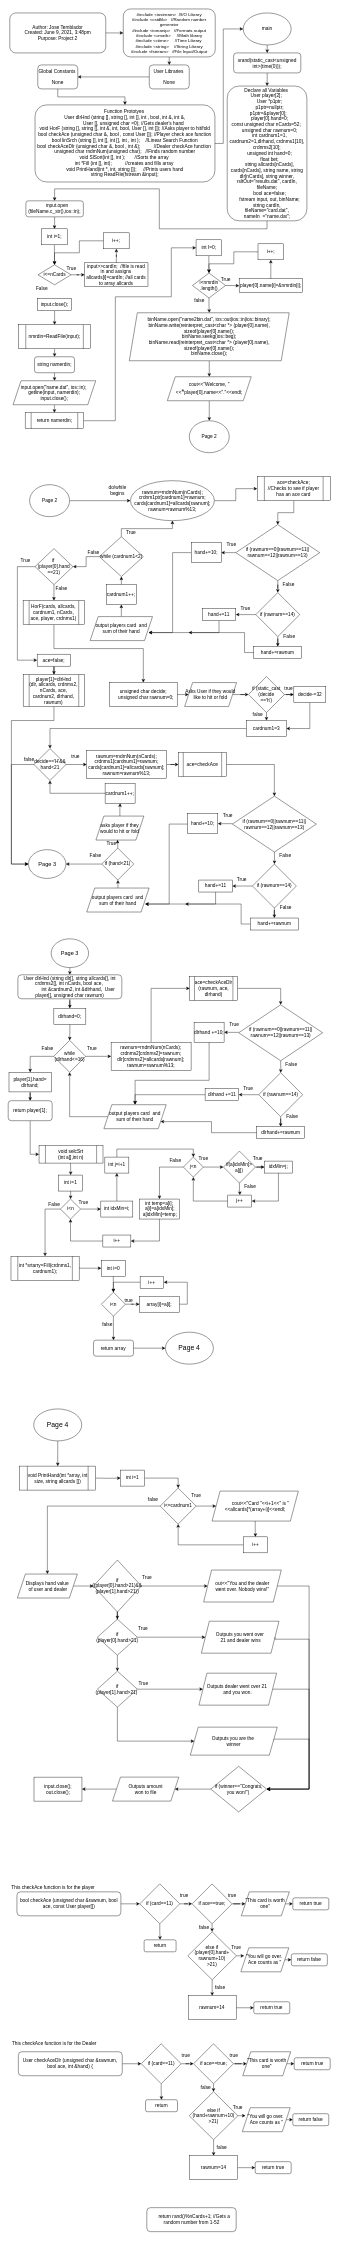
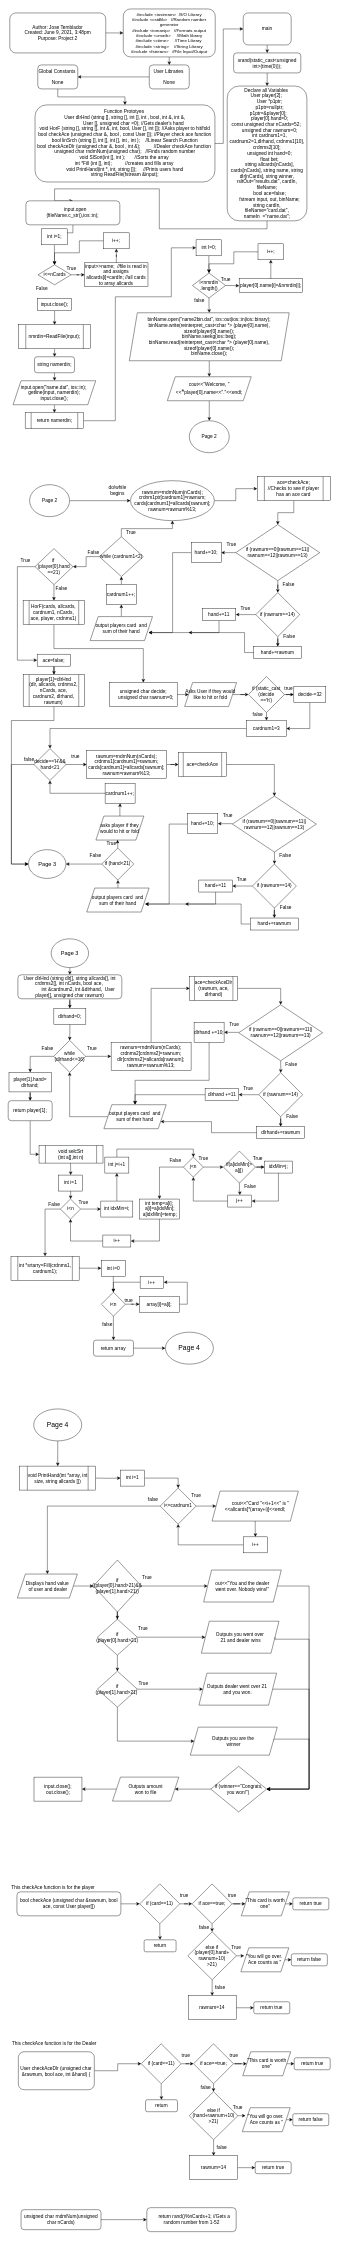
- <mxCell id="13" value="main" style="ellipse;whiteSpace=wrap;html=1;" parent="1" vertex="1"><mxGeometry x="607.93" y="30" width="120" height="80" as="geometry" /></mxCell>
+ <mxCell id="13" value="main" style="whiteSpace=wrap;html=1;rounded=1;" parent="1" vertex="1"><mxGeometry x="607.93" y="30" width="120" height="80" as="geometry" /></mxCell>
- <mxCell id="17" value="&lt;div&gt;&amp;nbsp; &amp;nbsp; input.open&lt;/div&gt;&lt;div&gt;(fileName.c_str(),ios::in);&lt;/div&gt;" style="rounded=1;whiteSpace=wrap;html=1;" parent="1" vertex="1"><mxGeometry x="64.28" y="500" width="143.72" height="40" as="geometry" /></mxCell>
+ <mxCell id="17" value="&lt;div&gt;&amp;nbsp; &amp;nbsp; input.open&lt;/div&gt;&lt;div&gt;(fileName.c_str(),ios::in);&lt;/div&gt;" style="rounded=1;whiteSpace=wrap;html=1;" parent="1" vertex="1"><mxGeometry x="64.28" y="500" width="235" height="60" as="geometry" /></mxCell>
- <mxCell id="66" value="&lt;div&gt;input&amp;gt;&amp;gt;cardIn; &amp;nbsp;//file is read in and assigns&lt;/div&gt;&lt;div&gt;allcards[i]=cardIn; //all cards to array allcards&lt;/div&gt;" style="rounded=0;whiteSpace=wrap;html=1;" parent="1" vertex="1"><mxGeometry x="211.36" y="655" width="158.32" height="60" as="geometry" /></mxCell>
+ <mxCell id="66" value="&lt;div&gt;input&amp;gt;&amp;gt;name; &amp;nbsp;//file is read in and assigns&lt;/div&gt;&lt;div&gt;allcards[i]=cardIn; //all cards to array allcards&lt;/div&gt;" style="rounded=0;whiteSpace=wrap;html=1;" parent="1" vertex="1"><mxGeometry x="211.36" y="655" width="158.32" height="60" as="geometry" /></mxCell>
- <mxCell id="224" value="&lt;div&gt;User checkAceDlr (unsigned char &amp;amp;rawnum, bool ace, int &amp;amp;hand) {&lt;/div&gt;" style="rounded=1;whiteSpace=wrap;html=1;" parent="1" vertex="1"><mxGeometry x="45.39" y="5130" width="260" height="60" as="geometry" /></mxCell>
+ <mxCell id="224" value="&lt;div&gt;User checkAceDlr (unsigned char &amp;amp;rawnum, bool ace, int &amp;amp;hand) {&lt;/div&gt;" style="rounded=1;whiteSpace=wrap;html=1;" parent="1" vertex="1"><mxGeometry x="45.39" y="5130" width="190" height="95" as="geometry" /></mxCell>
+ <mxCell id="111" value="&lt;div&gt;unsigned char rndmNum(unsigned char nCards)&lt;/div&gt;" style="rounded=1;whiteSpace=wrap;html=1;" parent="1" vertex="1"><mxGeometry x="52.15" y="5525" width="199.98" height="50" as="geometry" /></mxCell>
+ <mxCell id="110" style="edgeStyle=orthogonalEdgeStyle;rounded=0;orthogonalLoop=1;jettySize=auto;html=1;" parent="1" source="111" target="116" edge="1"><mxGeometry relative="1" as="geometry" /></mxCell>
